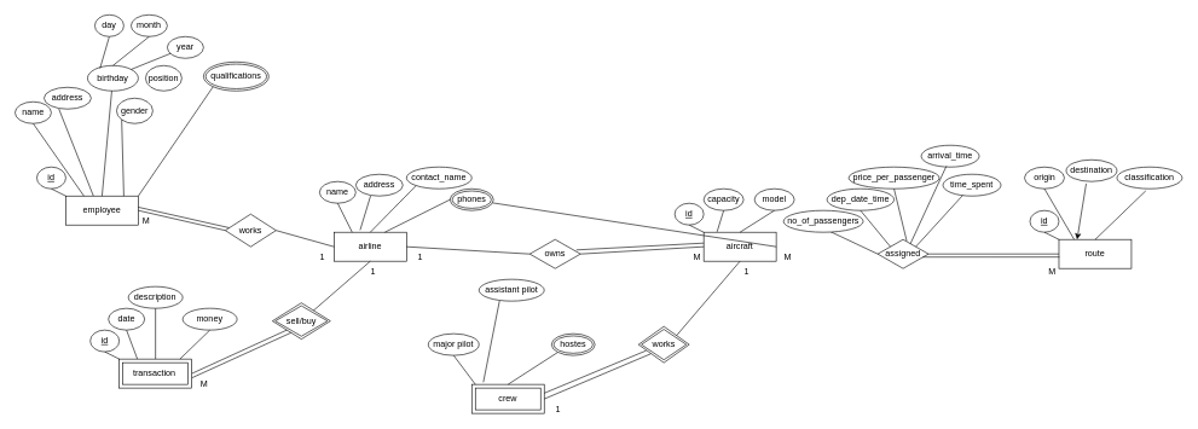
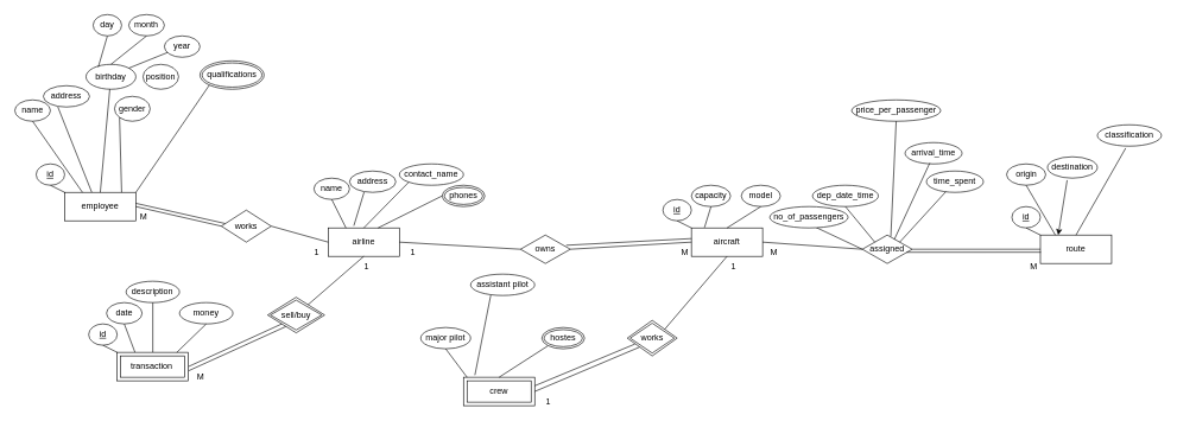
- <mxCell id="69" value="price_per_passenger" style="ellipse;whiteSpace=wrap;html=1;align=center;" vertex="1" parent="1"><mxGeometry x="1170" y="230" width="125" height="30" as="geometry" /></mxCell>
+ <mxCell id="69" value="price_per_passenger" style="ellipse;whiteSpace=wrap;html=1;align=center;" vertex="1" parent="1"><mxGeometry x="1195" y="140" width="125" height="30" as="geometry" /></mxCell>
- <mxCell id="49" value="classification" style="ellipse;whiteSpace=wrap;html=1;align=center;" vertex="1" parent="1"><mxGeometry x="1540" y="230" width="90" height="30" as="geometry" /></mxCell>
+ <mxCell id="49" value="classification" style="ellipse;whiteSpace=wrap;html=1;align=center;" vertex="1" parent="1"><mxGeometry x="1540" y="175" width="90" height="30" as="geometry" /></mxCell>
- <mxCell id="54" value="" style="endArrow=none;html=1;rounded=0;exitX=1;exitY=0.5;exitDx=0;exitDy=0;" edge="1" parent="1" source="33" target="8"><mxGeometry relative="1" as="geometry"><mxPoint x="1320" y="290" as="sourcePoint" /><mxPoint x="1480" y="290" as="targetPoint" /></mxGeometry></mxCell>
+ <mxCell id="54" value="" style="endArrow=none;html=1;rounded=0;exitX=1;exitY=0.5;exitDx=0;exitDy=0;entryX=0;entryY=0.5;entryDx=0;entryDy=0;" edge="1" parent="1" source="33" target="53"><mxGeometry relative="1" as="geometry"><mxPoint x="1320" y="290" as="sourcePoint" /><mxPoint x="1480" y="290" as="targetPoint" /></mxGeometry></mxCell>
